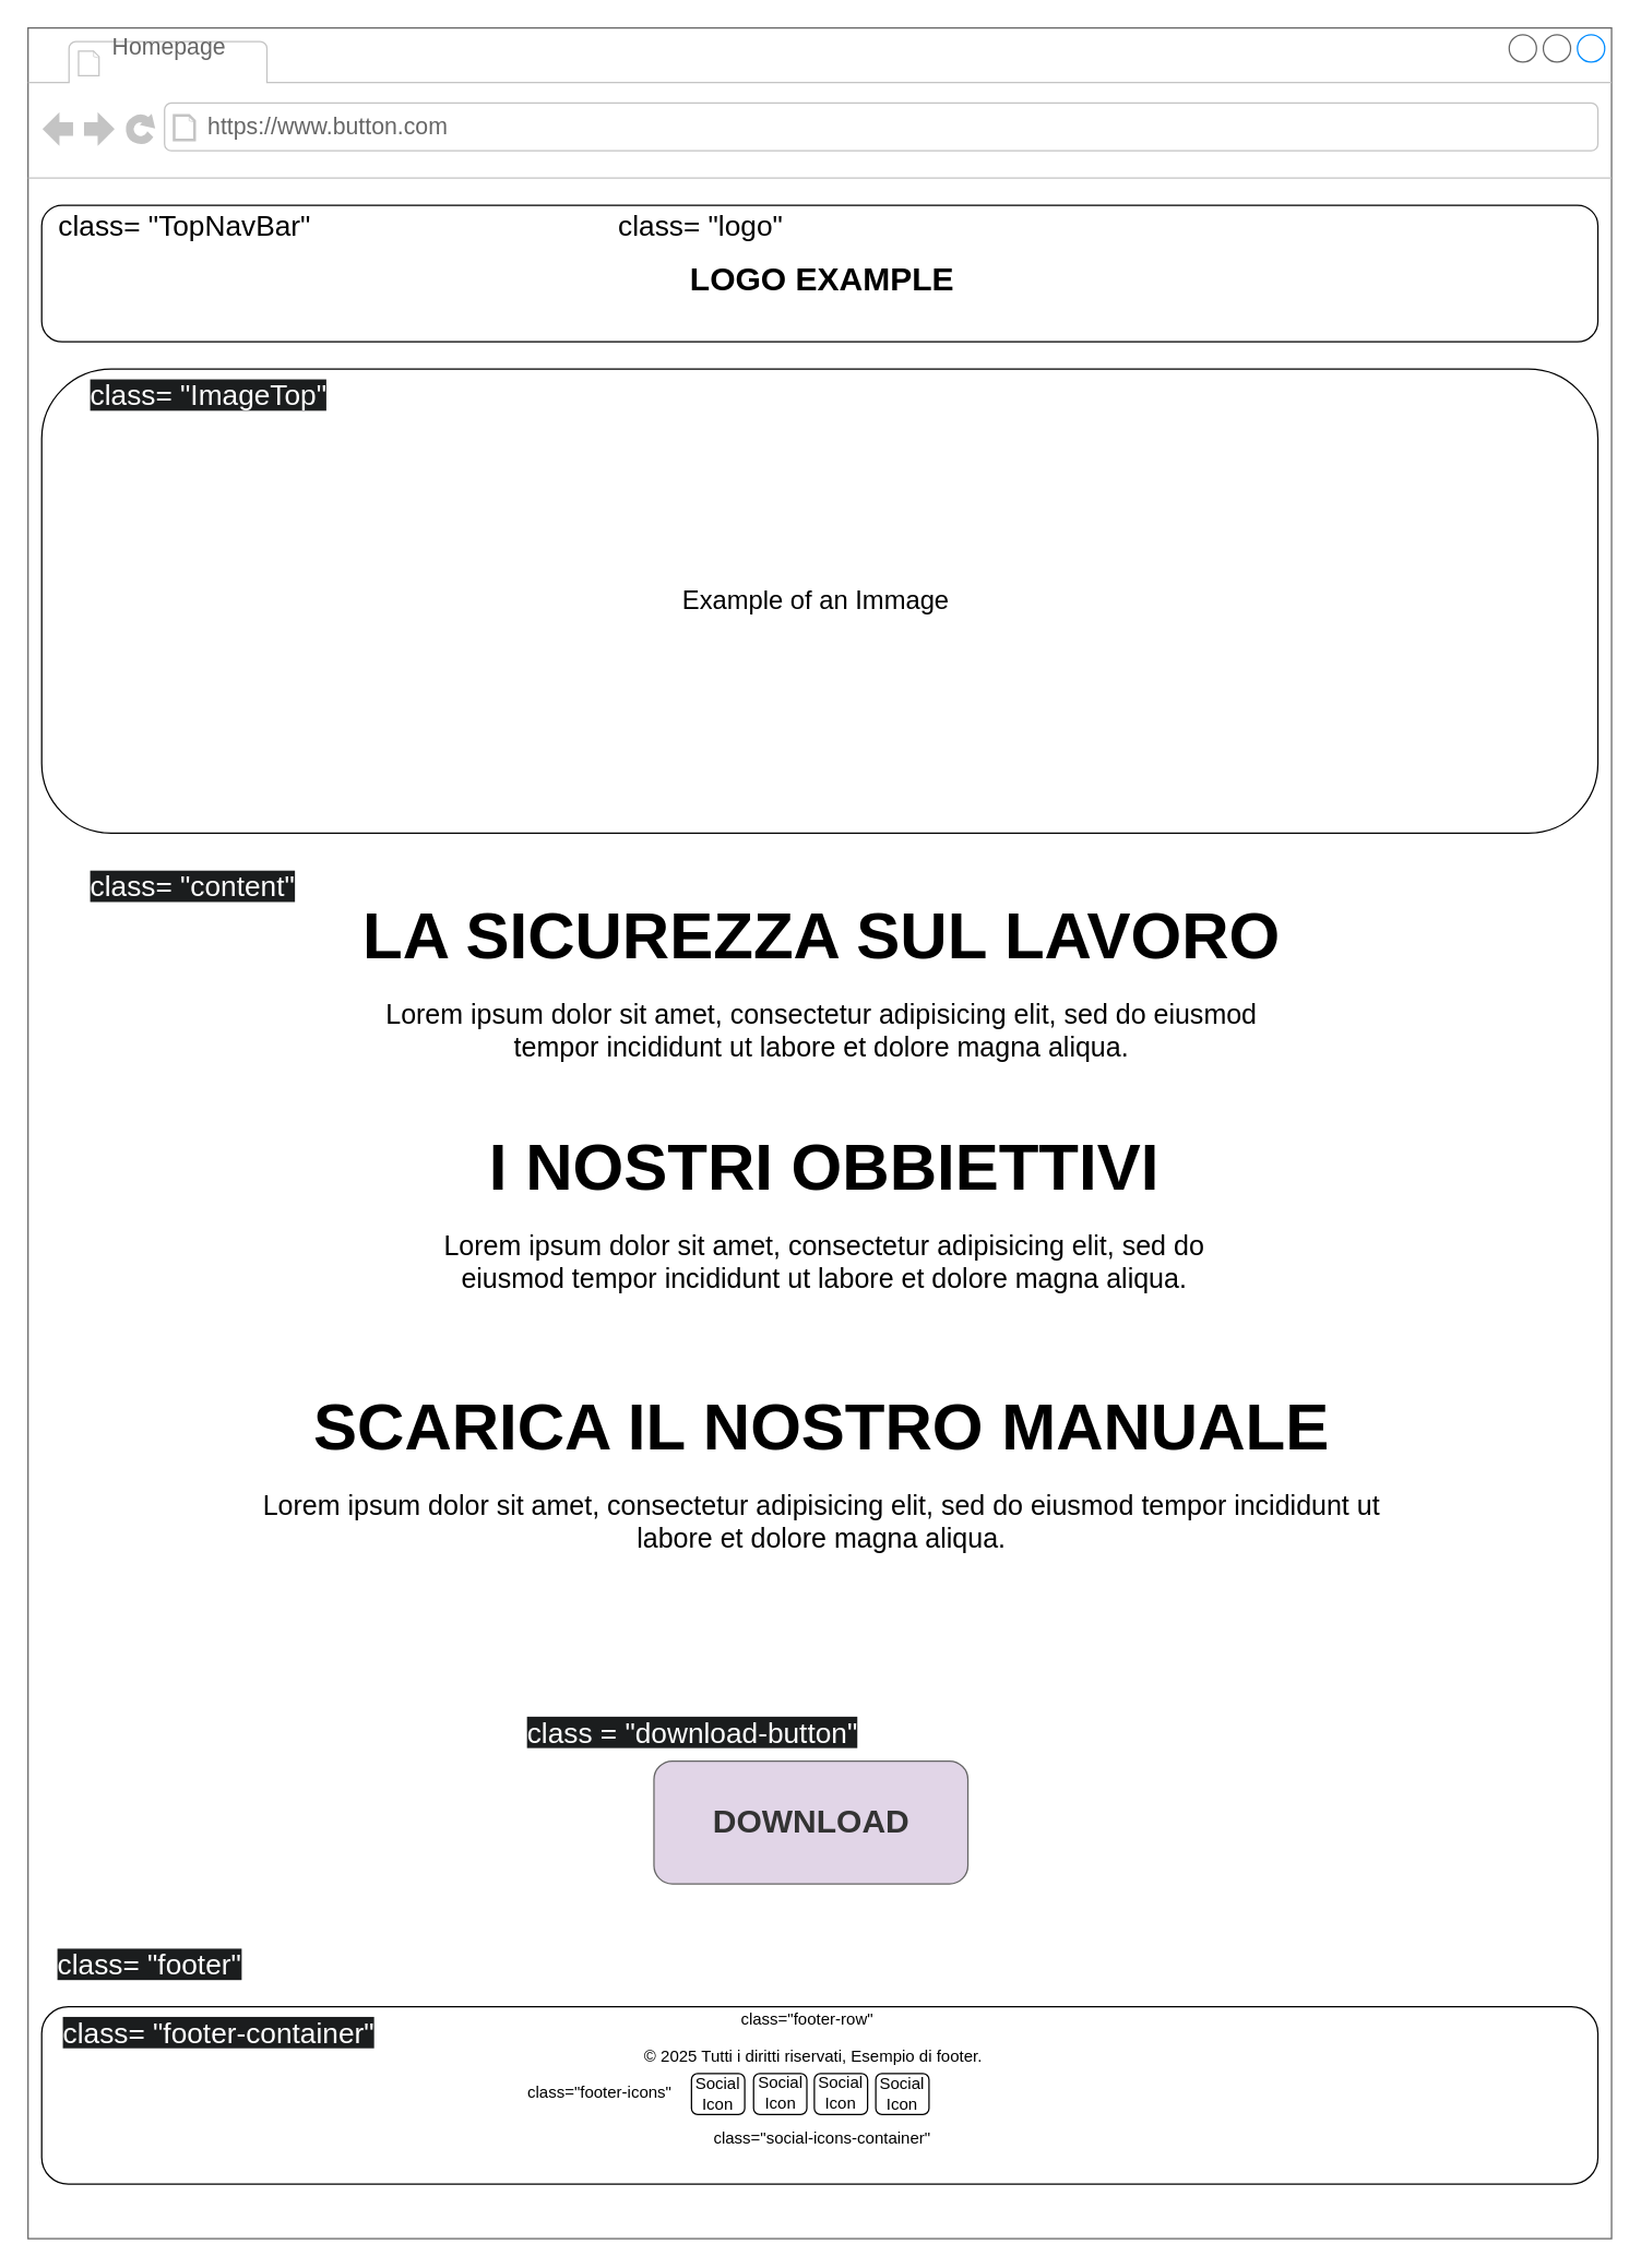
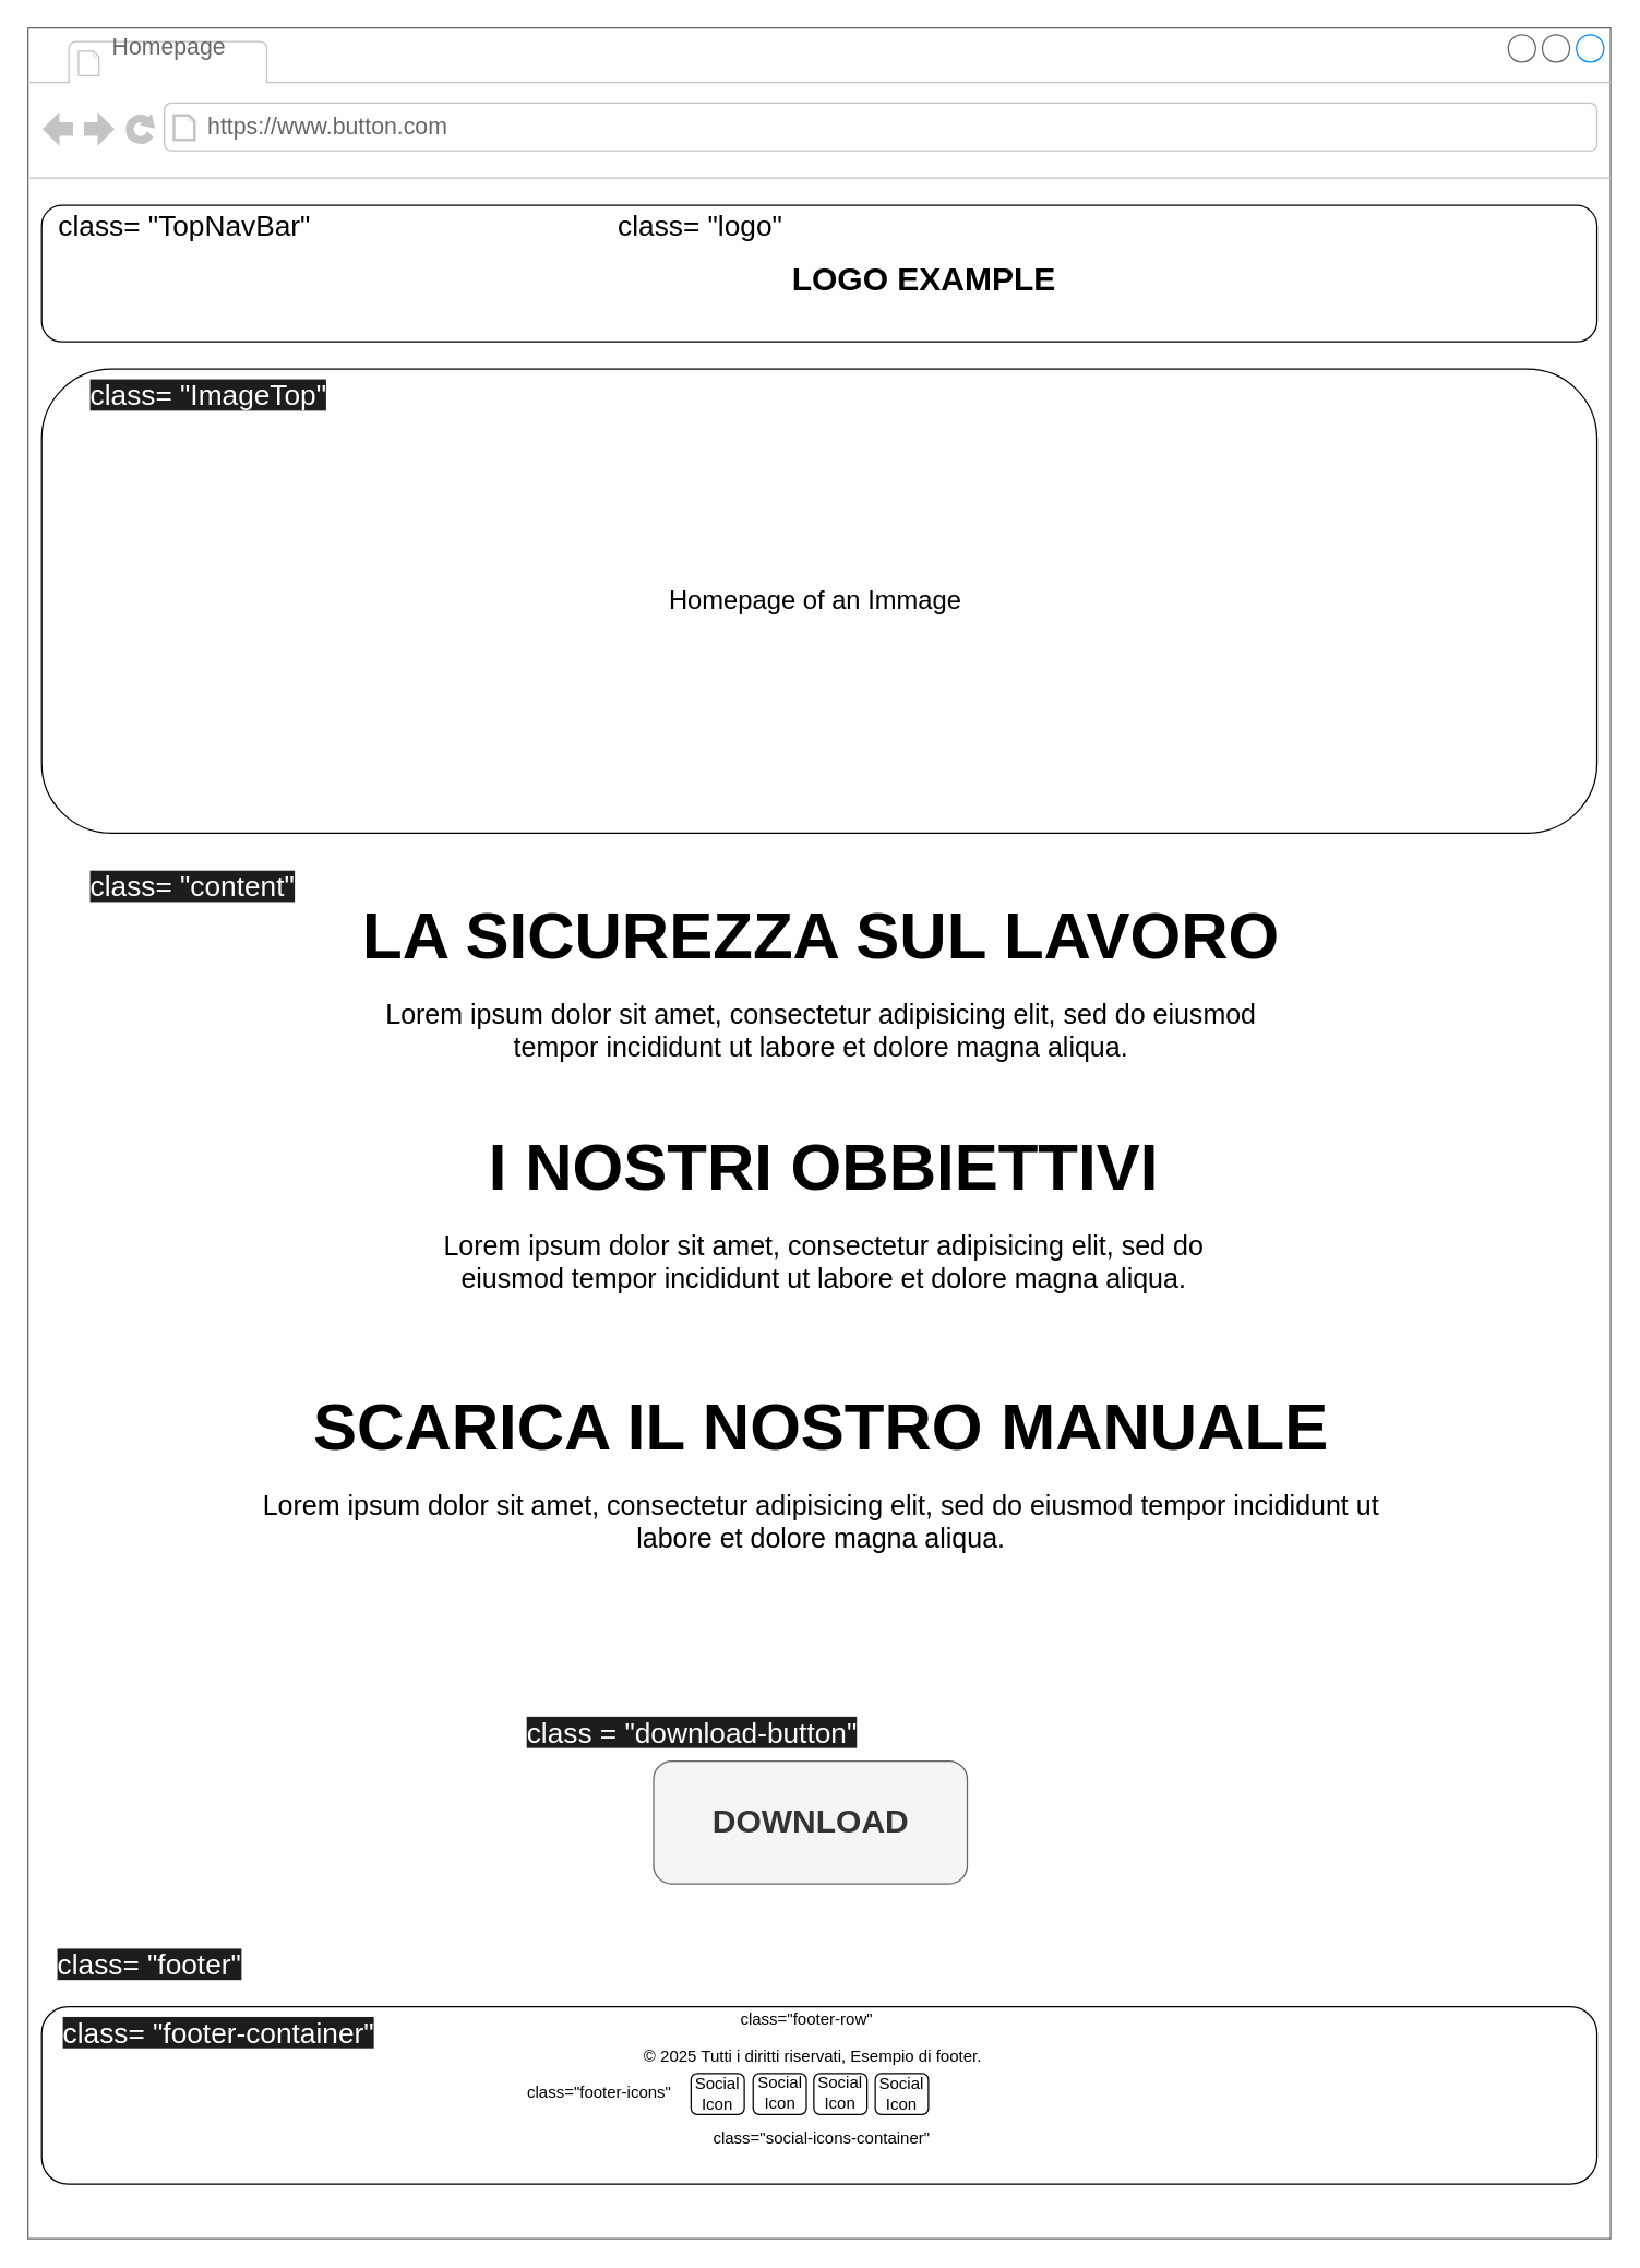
- <mxCell id="6" value="&lt;font face=&quot;Helvetica&quot; style=&quot;font-size: 24px;&quot;&gt;&lt;b style=&quot;&quot;&gt;LOGO EXAMPLE&lt;/b&gt;&lt;/font&gt;" style="text;html=1;align=center;verticalAlign=middle;whiteSpace=wrap;rounded=0;strokeWidth=2;" parent="2" vertex="1"><mxGeometry x="461.5" y="170" width="240" height="30" as="geometry" /></mxCell>
+ <mxCell id="6" value="&lt;font face=&quot;Helvetica&quot; style=&quot;font-size: 24px;&quot;&gt;&lt;b style=&quot;&quot;&gt;LOGO EXAMPLE&lt;/b&gt;&lt;/font&gt;" style="text;html=1;align=center;verticalAlign=middle;whiteSpace=wrap;rounded=0;strokeWidth=2;" parent="2" vertex="1"><mxGeometry x="536.5" y="170" width="240" height="30" as="geometry" /></mxCell>
- <mxCell id="10" value="&lt;font style=&quot;font-size: 19px;&quot;&gt;Example of an Immage&amp;nbsp;&lt;/font&gt;" style="rounded=1;whiteSpace=wrap;html=1;align=center;" parent="2" vertex="1"><mxGeometry x="10" y="250" width="1140" height="340" as="geometry" /></mxCell>
+ <mxCell id="10" value="&lt;font style=&quot;font-size: 19px;&quot;&gt;Homepage of an Immage&amp;nbsp;&lt;/font&gt;" style="rounded=1;whiteSpace=wrap;html=1;align=center;" parent="2" vertex="1"><mxGeometry x="10" y="250" width="1140" height="340" as="geometry" /></mxCell>
- <mxCell id="7" value="&lt;span style=&quot;font-size: 24px;&quot;&gt;&lt;b&gt;DOWNLOAD&lt;/b&gt;&lt;/span&gt;" style="rounded=1;fillColor=#e1d5e7;strokeColor=#666666;html=1;whiteSpace=wrap;fontColor=#333333;align=center;verticalAlign=middle;fontStyle=0;fontSize=12;sketch=0;" parent="2" vertex="1"><mxGeometry x="458.5" y="1270" width="230" height="90" as="geometry" /></mxCell>
+ <mxCell id="7" value="&lt;span style=&quot;font-size: 24px;&quot;&gt;&lt;b&gt;DOWNLOAD&lt;/b&gt;&lt;/span&gt;" style="rounded=1;fillColor=#f5f5f5;strokeColor=#666666;html=1;whiteSpace=wrap;fontColor=#333333;align=center;verticalAlign=middle;fontStyle=0;fontSize=12;sketch=0;" parent="2" vertex="1"><mxGeometry x="458.5" y="1270" width="230" height="90" as="geometry" /></mxCell>
